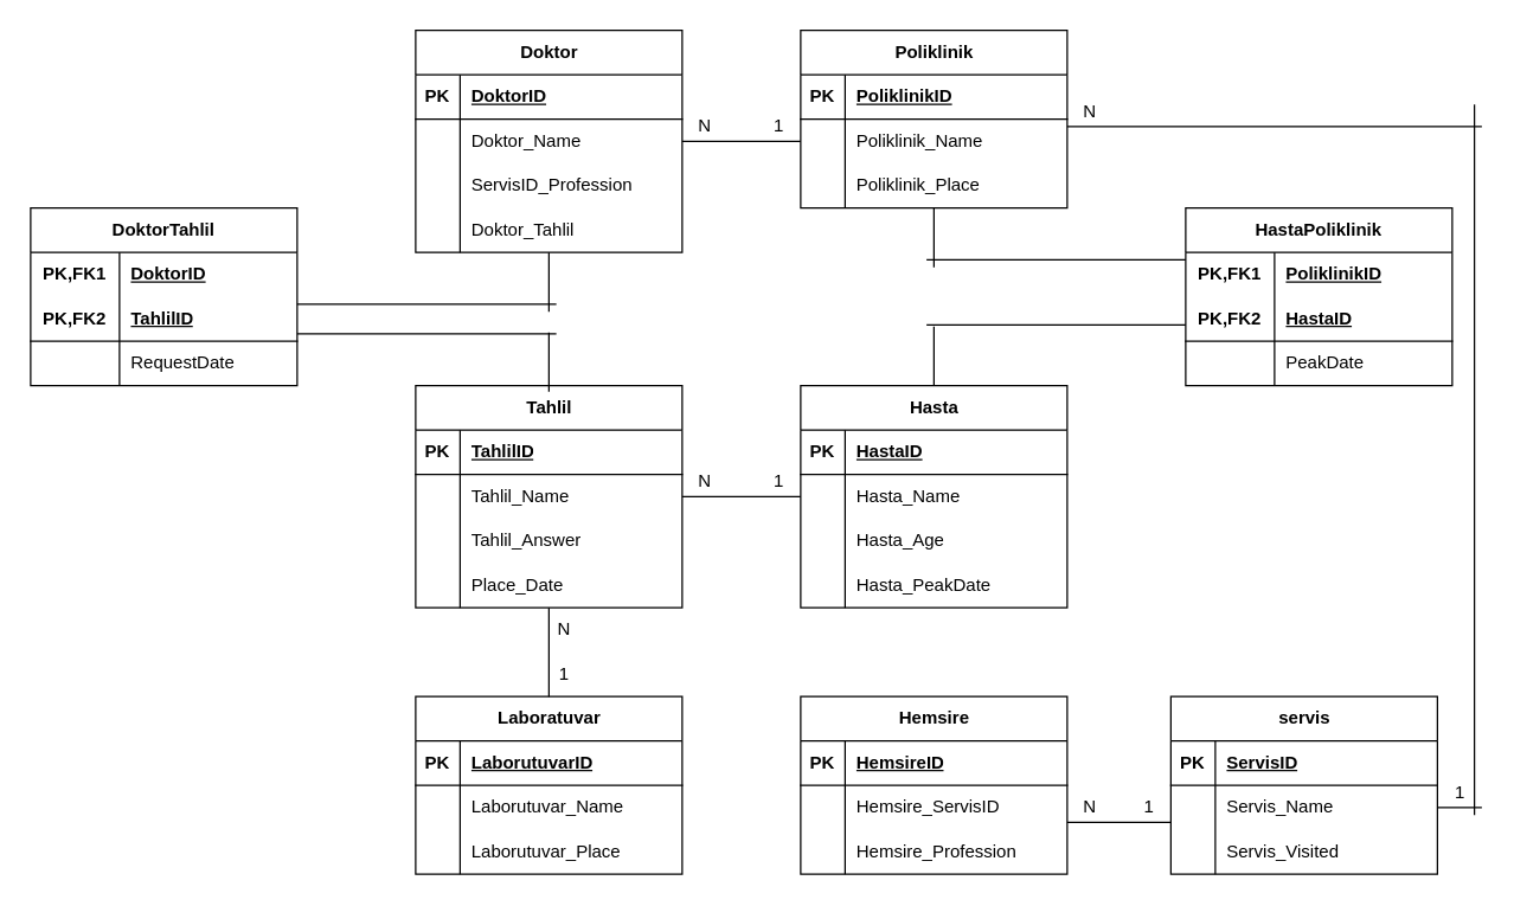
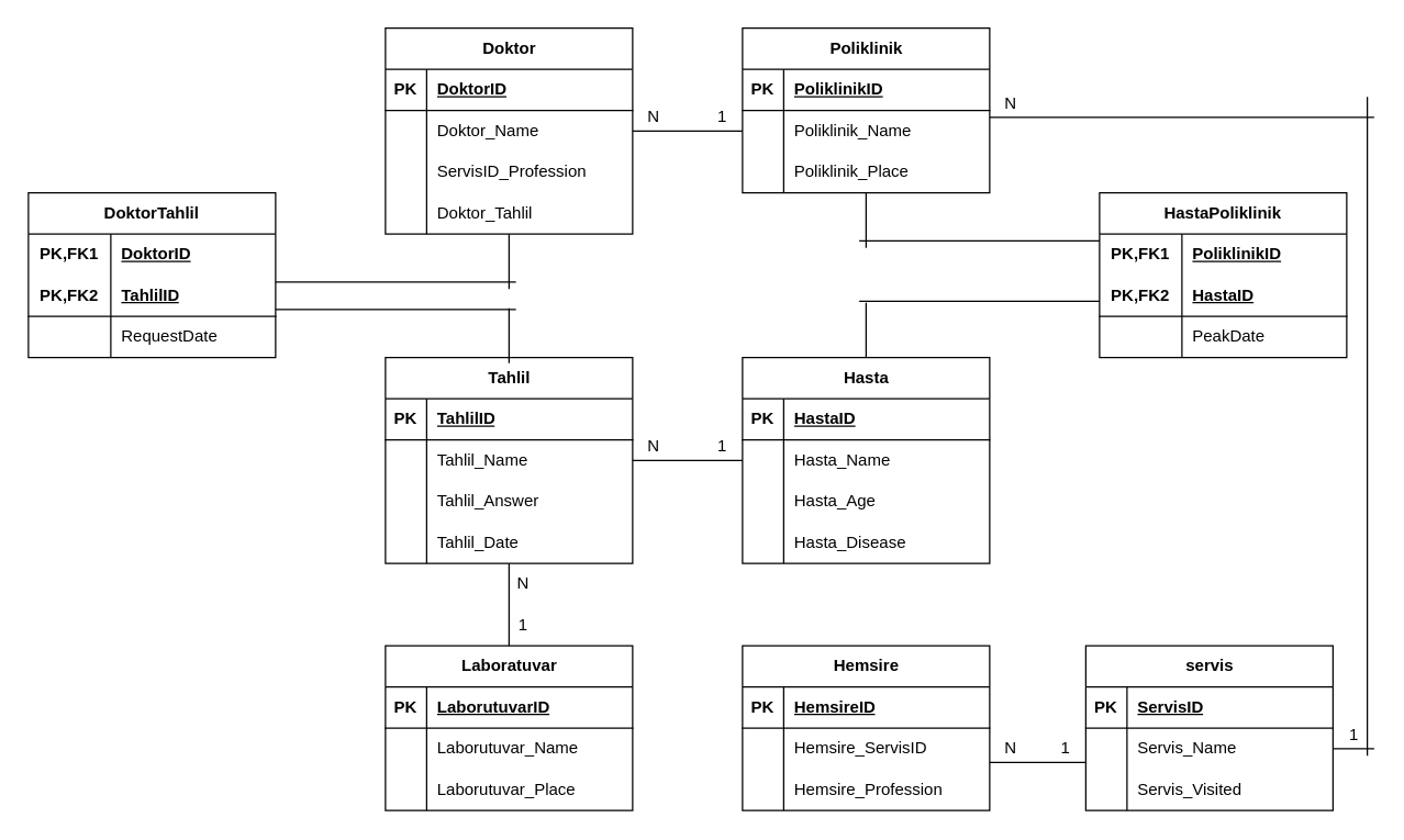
- <mxCell id="60" value="Place_Date" style="shape=partialRectangle;connectable=0;fillColor=none;top=0;left=0;bottom=0;right=0;align=left;spacingLeft=6;overflow=hidden;whiteSpace=wrap;html=1;" vertex="1" parent="58"><mxGeometry x="30" width="150" height="30" as="geometry"><mxRectangle width="150" height="30" as="alternateBounds" /></mxGeometry></mxCell>
+ <mxCell id="60" value="Tahlil_Date" style="shape=partialRectangle;connectable=0;fillColor=none;top=0;left=0;bottom=0;right=0;align=left;spacingLeft=6;overflow=hidden;whiteSpace=wrap;html=1;" vertex="1" parent="58"><mxGeometry x="30" width="150" height="30" as="geometry"><mxRectangle width="150" height="30" as="alternateBounds" /></mxGeometry></mxCell>
- <mxCell id="14" value="Hasta_PeakDate" style="shape=partialRectangle;connectable=0;fillColor=none;top=0;left=0;bottom=0;right=0;align=left;spacingLeft=6;overflow=hidden;whiteSpace=wrap;html=1;" vertex="1" parent="12"><mxGeometry x="30" width="150" height="30" as="geometry"><mxRectangle width="150" height="30" as="alternateBounds" /></mxGeometry></mxCell>
+ <mxCell id="14" value="Hasta_Disease" style="shape=partialRectangle;connectable=0;fillColor=none;top=0;left=0;bottom=0;right=0;align=left;spacingLeft=6;overflow=hidden;whiteSpace=wrap;html=1;" vertex="1" parent="12"><mxGeometry x="30" width="150" height="30" as="geometry"><mxRectangle width="150" height="30" as="alternateBounds" /></mxGeometry></mxCell>
